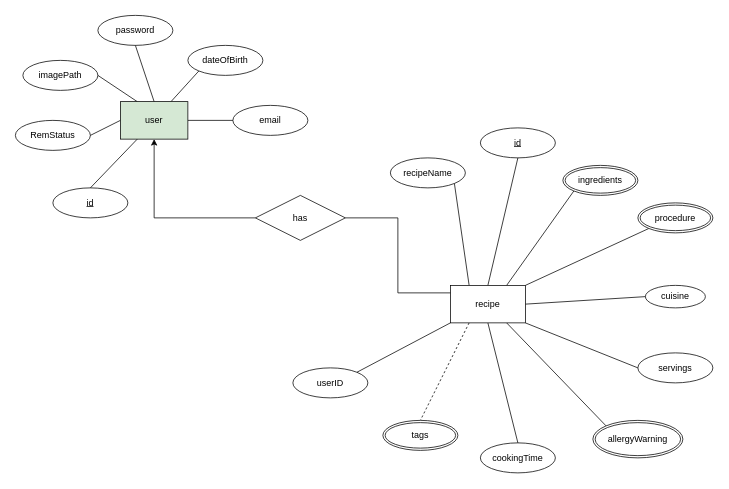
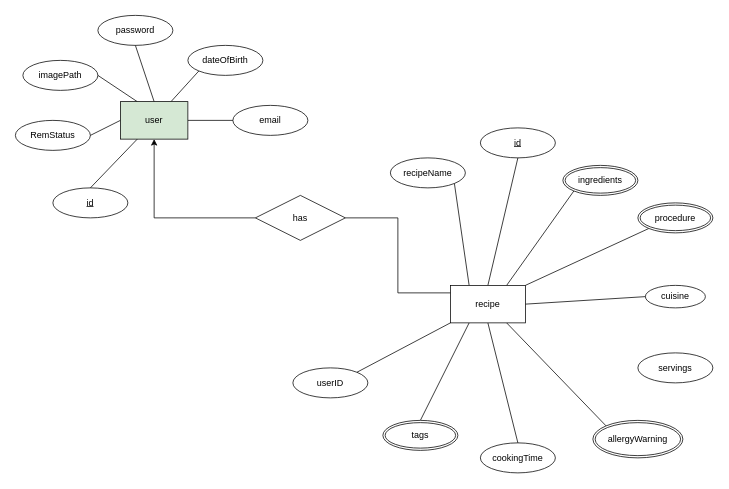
- <mxCell id="28" value="" style="endArrow=none;html=1;rounded=0;exitX=1;exitY=1;exitDx=0;exitDy=0;entryX=0;entryY=0.5;entryDx=0;entryDy=0;" edge="1" parent="1" source="38" target="11"><mxGeometry relative="1" as="geometry"><mxPoint x="710" y="420" as="sourcePoint" /><mxPoint x="820" y="470" as="targetPoint" /></mxGeometry></mxCell>
- <mxCell id="31" value="" style="endArrow=none;html=1;rounded=0;exitX=0.25;exitY=1;exitDx=0;exitDy=0;entryX=0.5;entryY=0;entryDx=0;entryDy=0;dashed=1;" edge="1" parent="1" source="38" target="33"><mxGeometry relative="1" as="geometry"><mxPoint x="635" y="420" as="sourcePoint" /><mxPoint x="550" y="550" as="targetPoint" /></mxGeometry></mxCell>
+ <mxCell id="31" value="" style="endArrow=none;html=1;rounded=0;exitX=0.25;exitY=1;exitDx=0;exitDy=0;entryX=0.5;entryY=0;entryDx=0;entryDy=0;" edge="1" parent="1" source="38" target="33"><mxGeometry relative="1" as="geometry"><mxPoint x="635" y="420" as="sourcePoint" /><mxPoint x="550" y="550" as="targetPoint" /></mxGeometry></mxCell>
